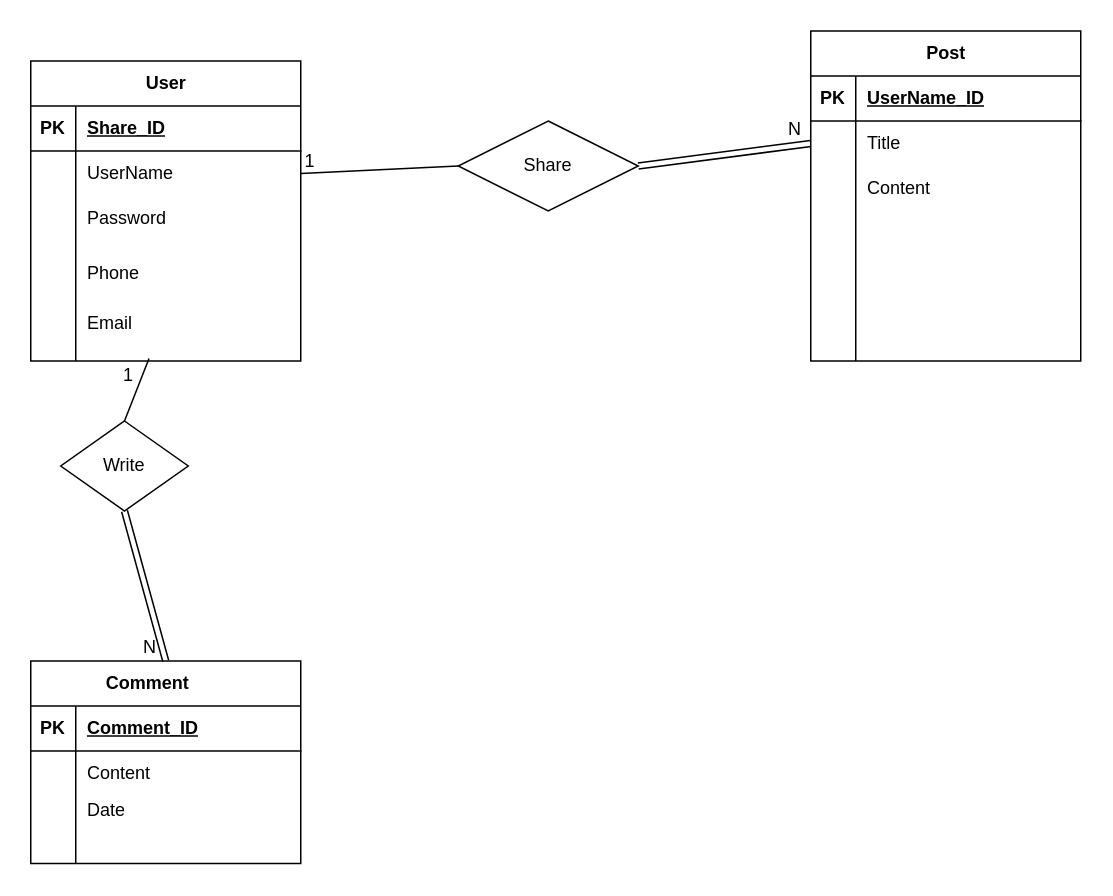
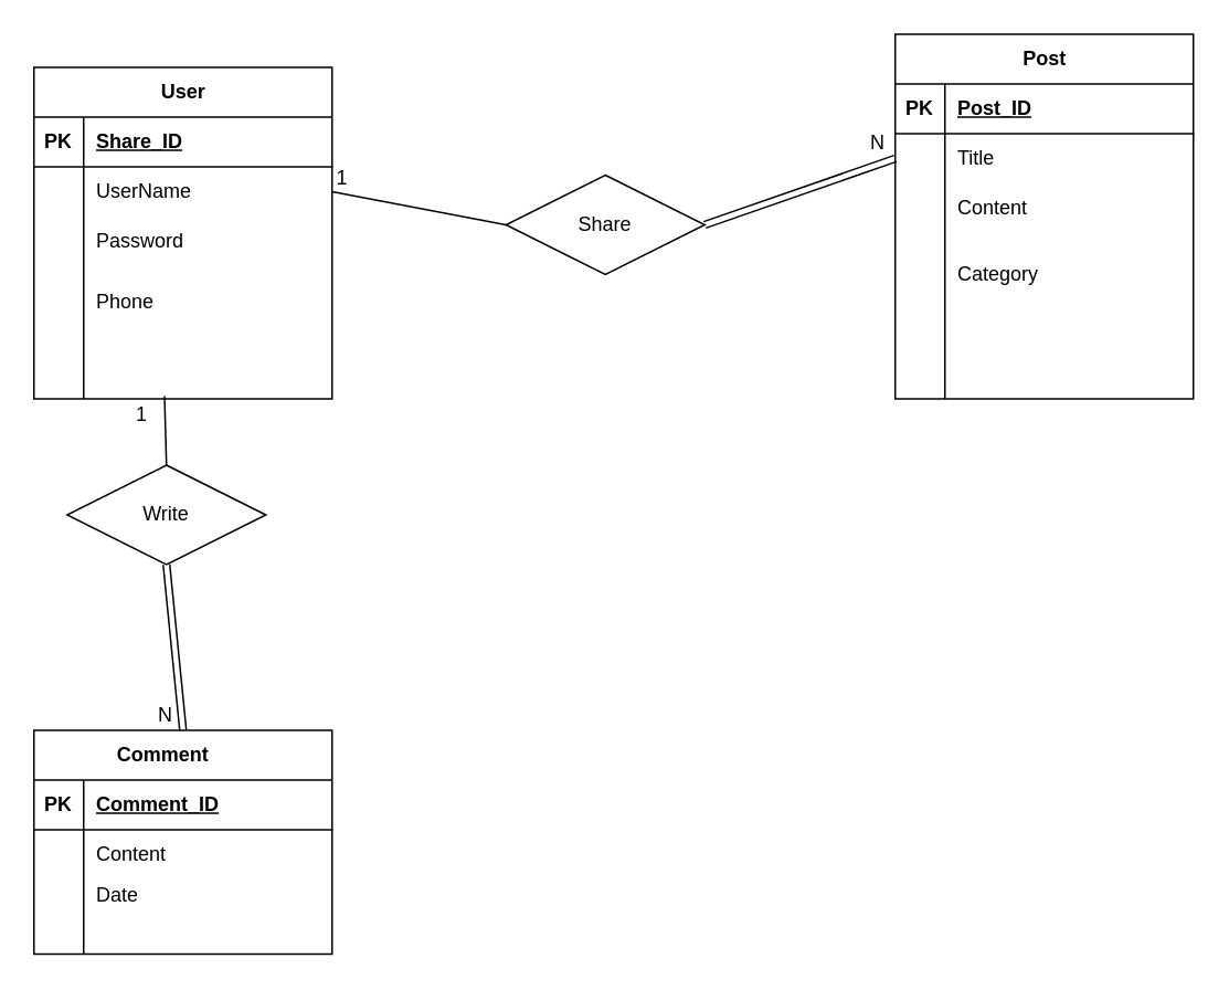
- <mxCell id="31" value="UserName_ID" style="shape=partialRectangle;connectable=0;fillColor=none;top=0;left=0;bottom=0;right=0;align=left;spacingLeft=6;fontStyle=5;overflow=hidden;whiteSpace=wrap;html=1;" parent="29" vertex="1"><mxGeometry x="30" width="150" height="30" as="geometry"><mxRectangle width="150" height="30" as="alternateBounds" /></mxGeometry></mxCell>
+ <mxCell id="31" value="Post_ID" style="shape=partialRectangle;connectable=0;fillColor=none;top=0;left=0;bottom=0;right=0;align=left;spacingLeft=6;fontStyle=5;overflow=hidden;whiteSpace=wrap;html=1;" parent="29" vertex="1"><mxGeometry x="30" width="150" height="30" as="geometry"><mxRectangle width="150" height="30" as="alternateBounds" /></mxGeometry></mxCell>
- <mxCell id="46" value="Share" style="shape=rhombus;perimeter=rhombusPerimeter;whiteSpace=wrap;html=1;align=center;" parent="1" vertex="1"><mxGeometry x="305" y="80" width="120" height="60" as="geometry" /></mxCell>
+ <mxCell id="46" value="Share" style="shape=rhombus;perimeter=rhombusPerimeter;whiteSpace=wrap;html=1;align=center;" parent="1" vertex="1"><mxGeometry x="305" y="105" width="120" height="60" as="geometry" /></mxCell>
+ <mxCell id="55" value="Category" style="shape=partialRectangle;connectable=0;fillColor=none;top=0;left=0;bottom=0;right=0;align=left;spacingLeft=6;overflow=hidden;whiteSpace=wrap;html=1;" vertex="1" parent="1"><mxGeometry x="570" y="150" width="150" height="30" as="geometry"><mxRectangle width="150" height="30" as="alternateBounds" /></mxGeometry></mxCell>
- <mxCell id="54" value="Email" style="shape=partialRectangle;connectable=0;fillColor=none;top=0;left=0;bottom=0;right=0;align=left;spacingLeft=6;overflow=hidden;whiteSpace=wrap;html=1;" vertex="1" parent="1"><mxGeometry x="50" y="200" width="150" height="30" as="geometry"><mxRectangle width="150" height="30" as="alternateBounds" /></mxGeometry></mxCell>
- <mxCell id="41" value="Write" style="shape=rhombus;perimeter=rhombusPerimeter;whiteSpace=wrap;html=1;align=center;" parent="1" vertex="1"><mxGeometry x="40" y="280" width="85" height="60" as="geometry" /></mxCell>
+ <mxCell id="41" value="Write" style="shape=rhombus;perimeter=rhombusPerimeter;whiteSpace=wrap;html=1;align=center;" parent="1" vertex="1"><mxGeometry x="40" y="280" width="120" height="60" as="geometry" /></mxCell>
